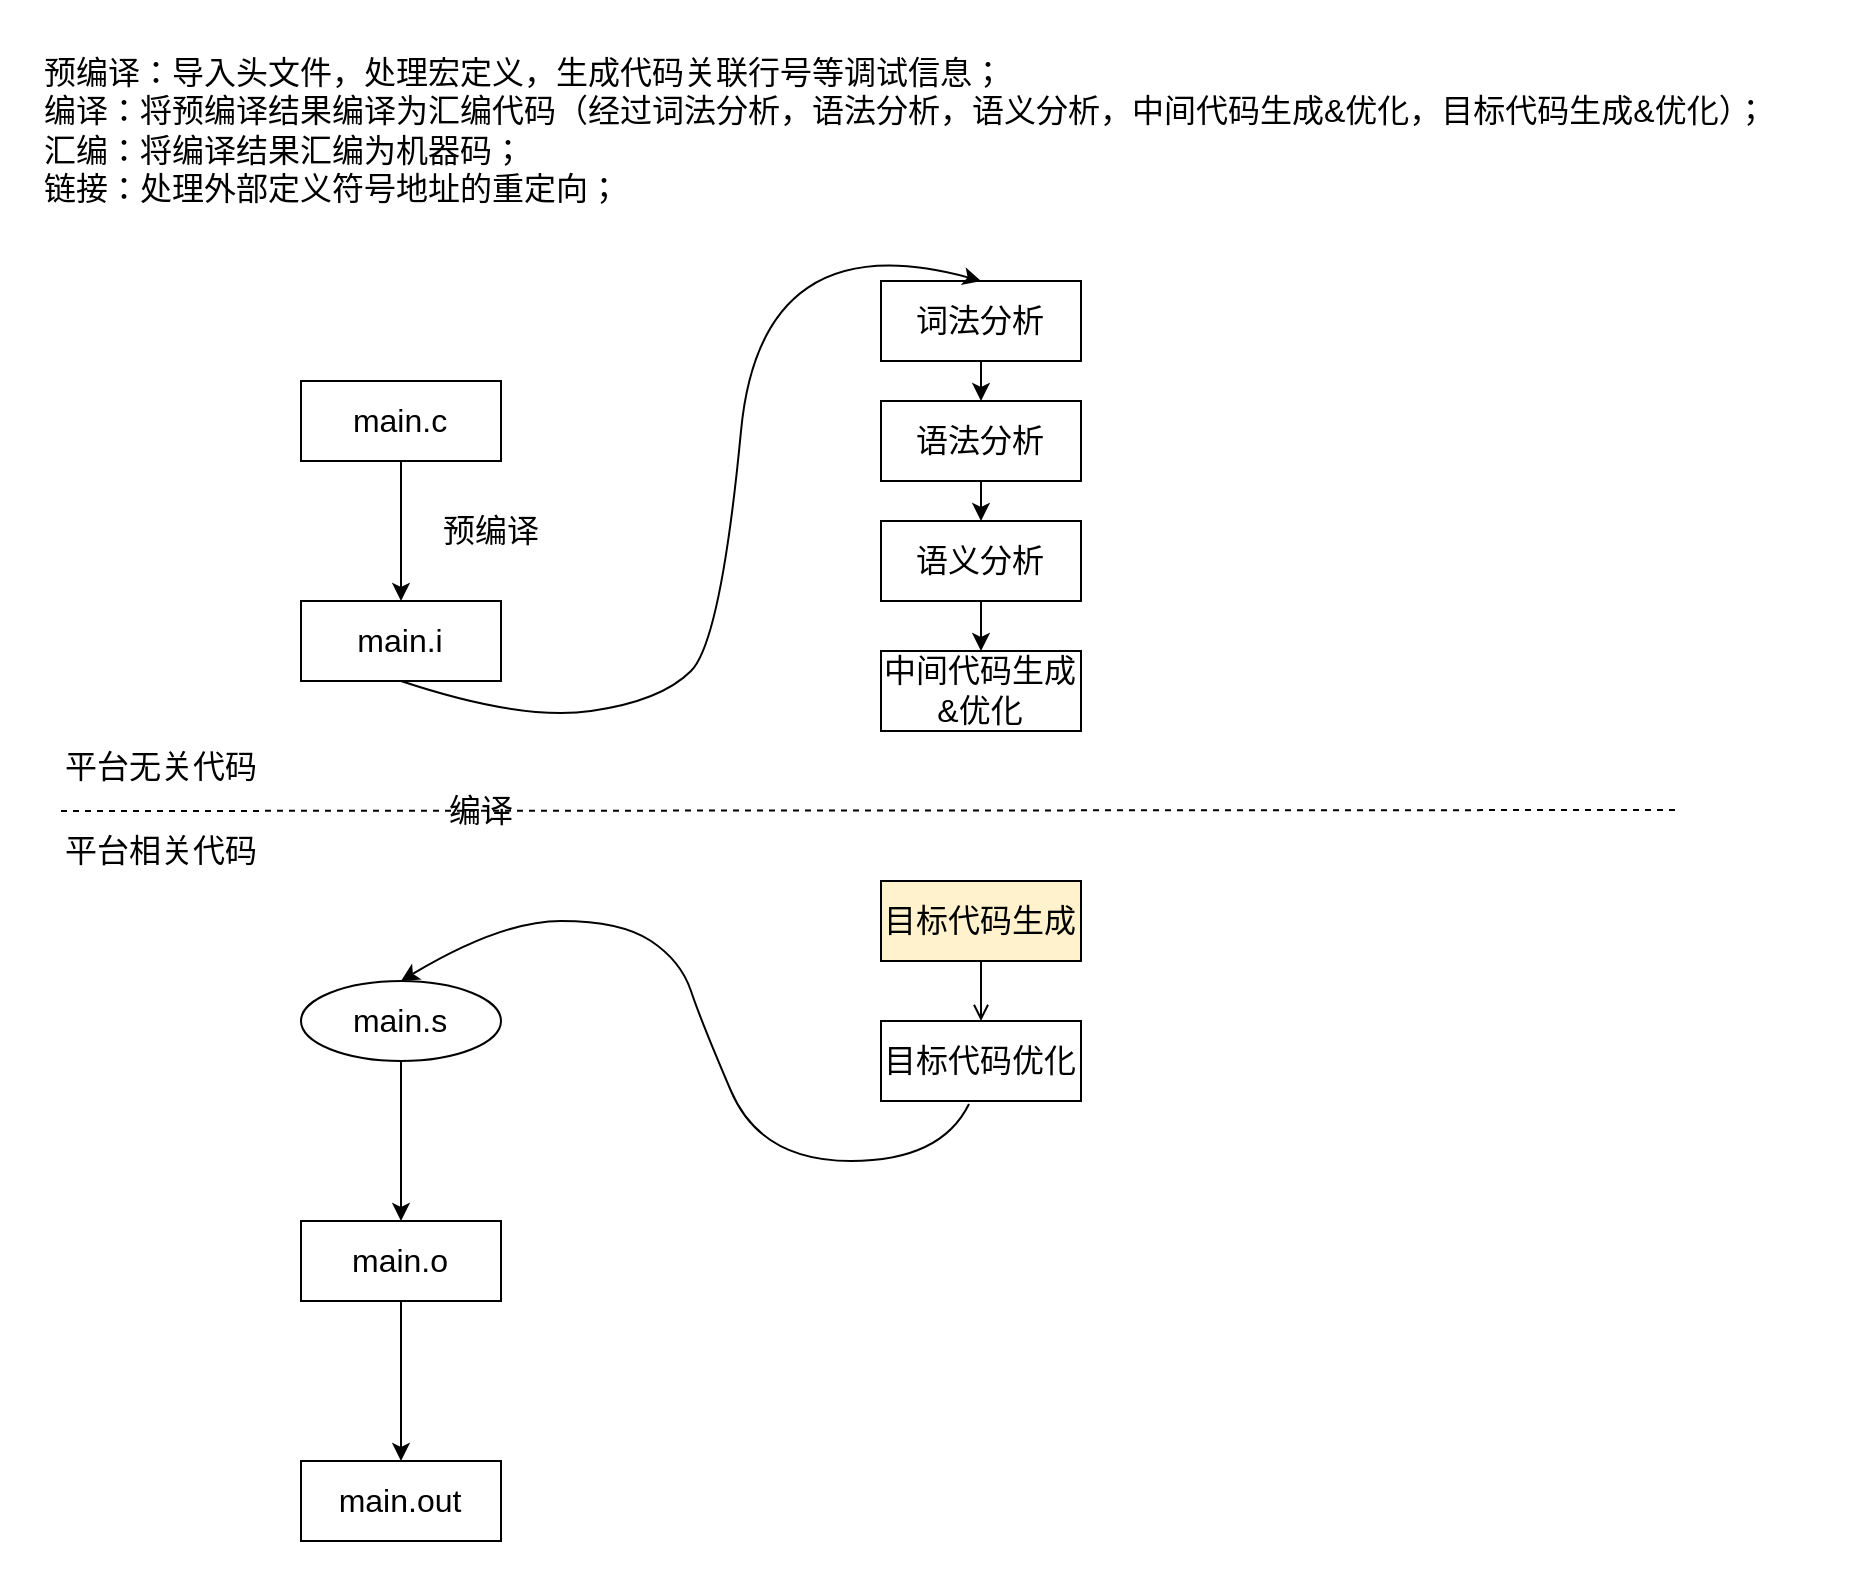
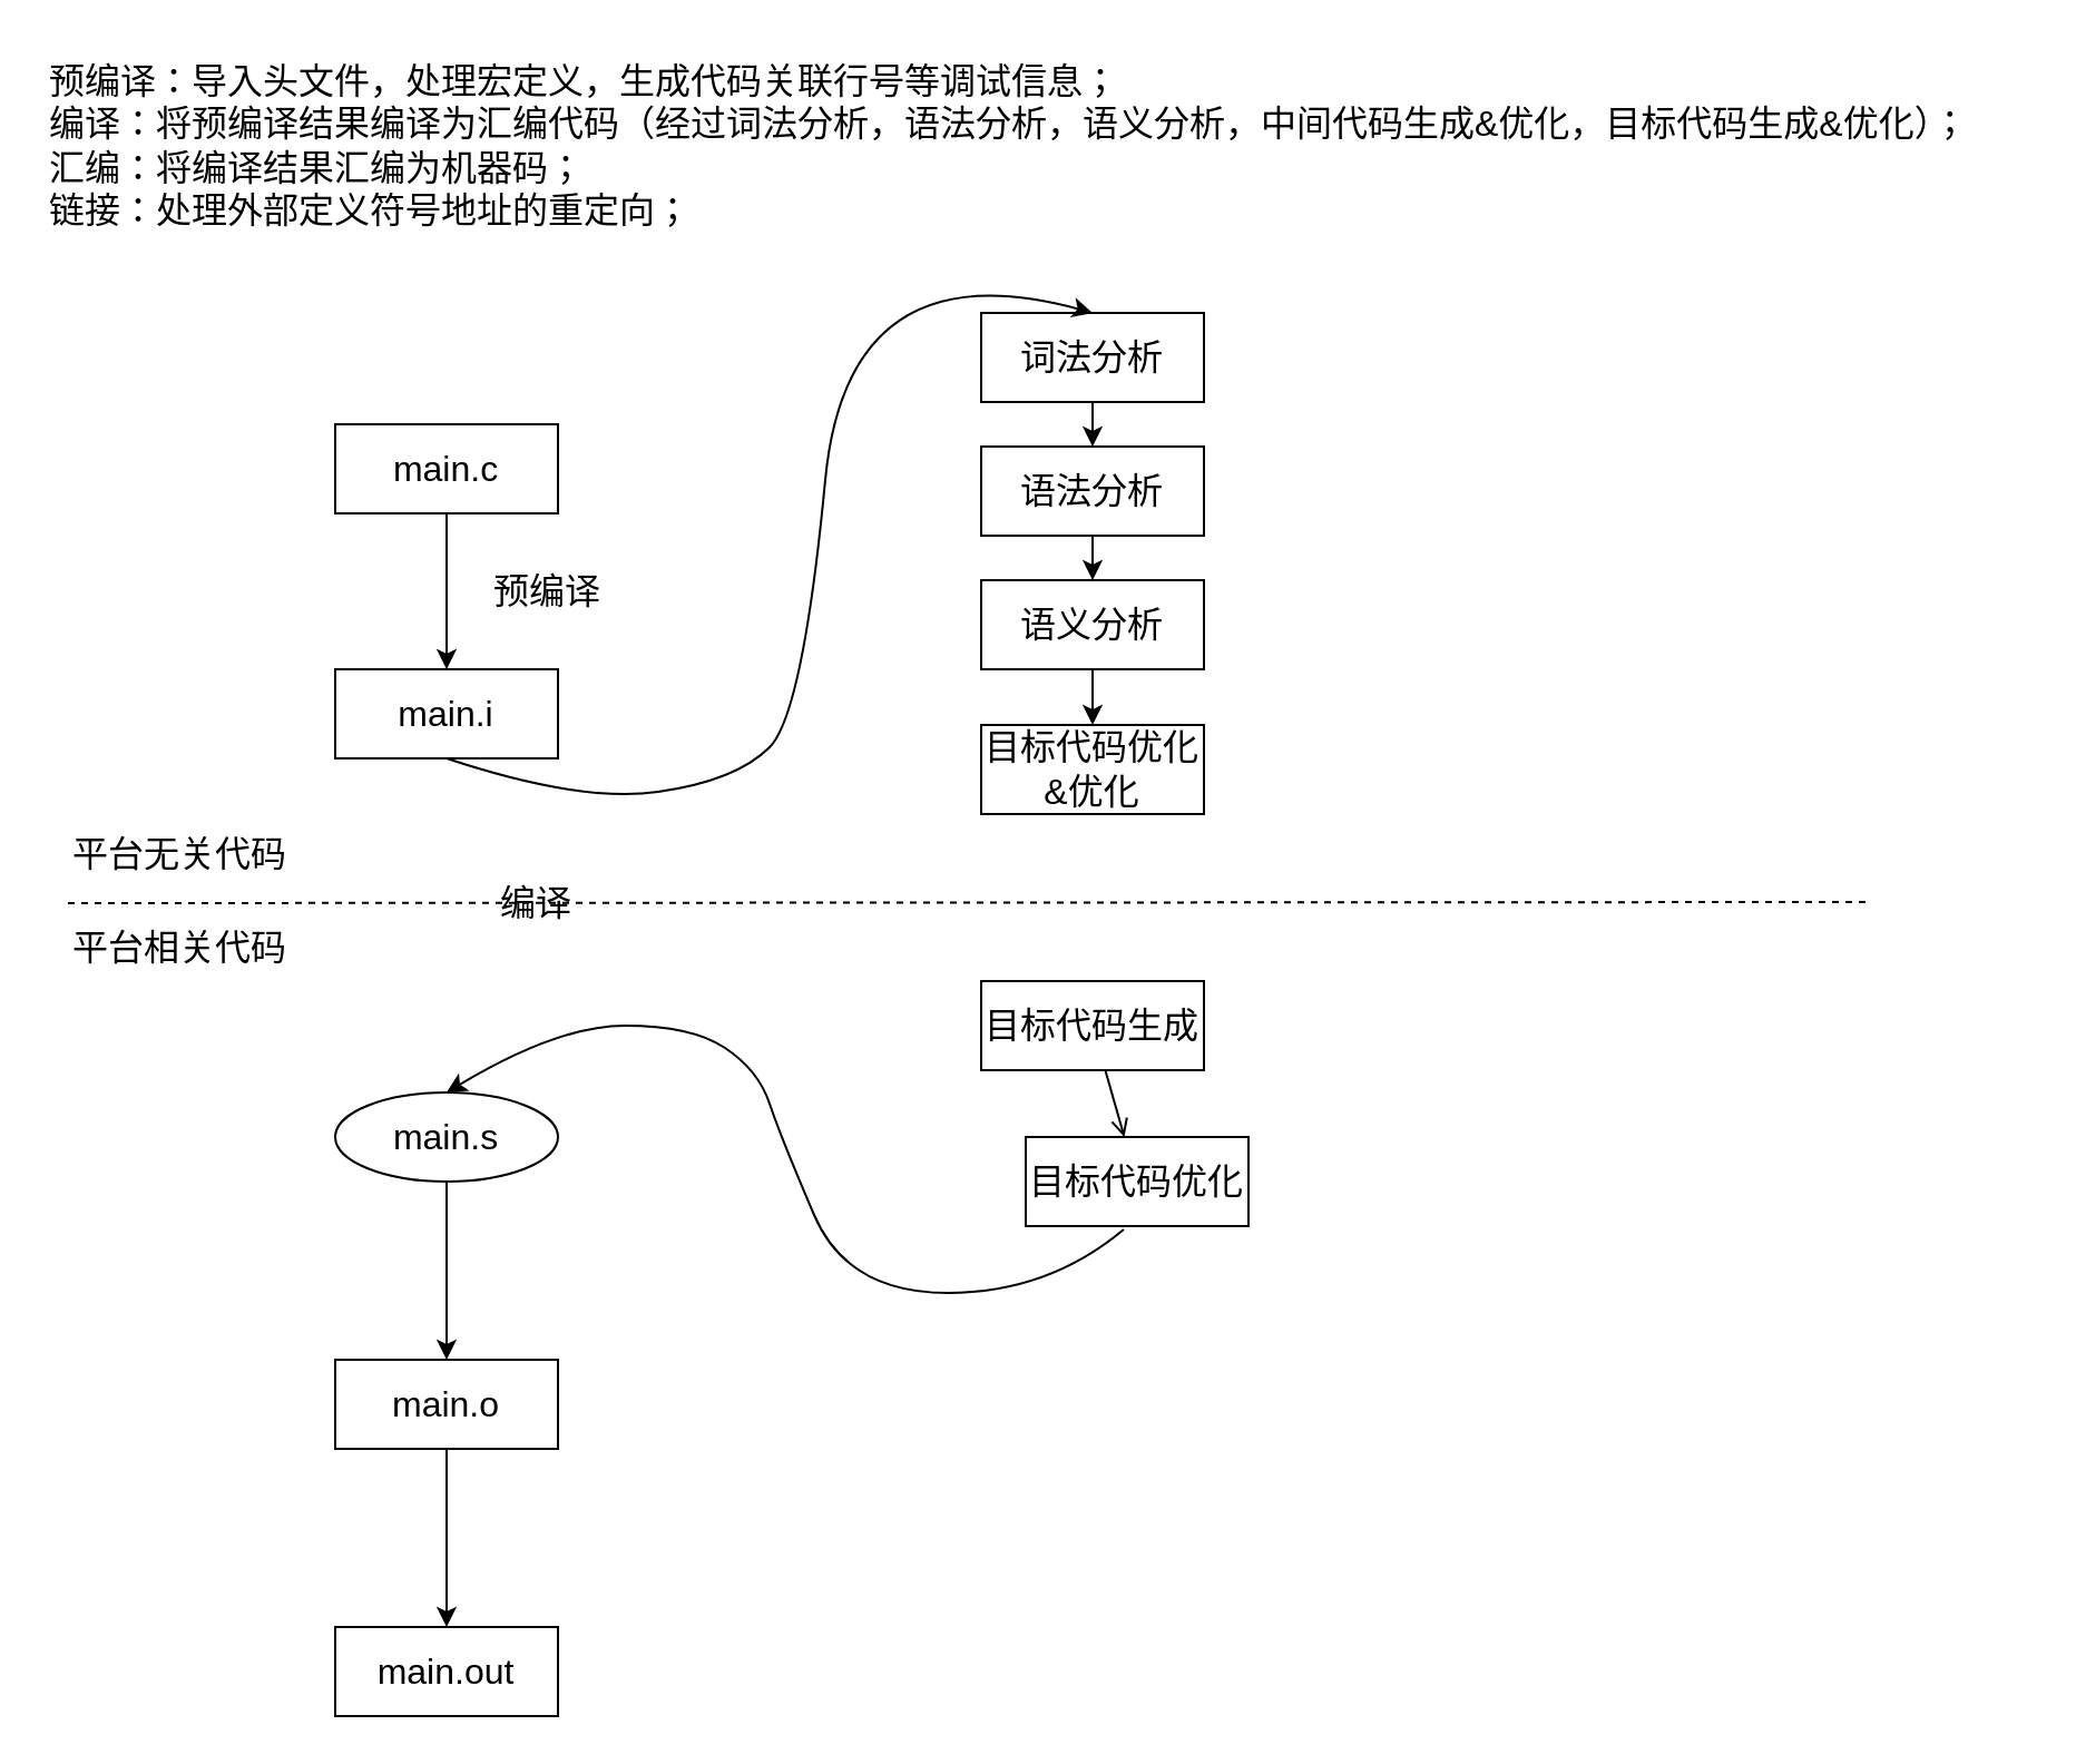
- <mxCell id="19" value="&lt;span style=&quot;font-size: 16px;&quot;&gt;中间代码生成&amp;amp;优化&lt;/span&gt;" style="rounded=0;whiteSpace=wrap;html=1;" parent="1" vertex="1"><mxGeometry x="440" y="325" width="100" height="40" as="geometry" /></mxCell>
+ <mxCell id="19" value="&lt;span style=&quot;font-size: 16px;&quot;&gt;目标代码优化&amp;amp;优化&lt;/span&gt;" style="rounded=0;whiteSpace=wrap;html=1;" parent="1" vertex="1"><mxGeometry x="440" y="325" width="100" height="40" as="geometry" /></mxCell>
- <mxCell id="21" value="&lt;span style=&quot;font-size: 16px;&quot;&gt;目标代码生成&lt;/span&gt;" style="rounded=0;whiteSpace=wrap;html=1;fillColor=#fff2cc;" parent="1" vertex="1"><mxGeometry x="440" y="440" width="100" height="40" as="geometry" /></mxCell>
+ <mxCell id="21" value="&lt;span style=&quot;font-size: 16px;&quot;&gt;目标代码生成&lt;/span&gt;" style="rounded=0;whiteSpace=wrap;html=1;" parent="1" vertex="1"><mxGeometry x="440" y="440" width="100" height="40" as="geometry" /></mxCell>
- <mxCell id="22" value="&lt;span style=&quot;font-size: 16px;&quot;&gt;目标代码优化&lt;/span&gt;" style="rounded=0;whiteSpace=wrap;html=1;" parent="1" vertex="1"><mxGeometry x="440" y="510" width="100" height="40" as="geometry" /></mxCell>
+ <mxCell id="22" value="&lt;span style=&quot;font-size: 16px;&quot;&gt;目标代码优化&lt;/span&gt;" style="rounded=0;whiteSpace=wrap;html=1;" parent="1" vertex="1"><mxGeometry x="460" y="510" width="100" height="40" as="geometry" /></mxCell>
